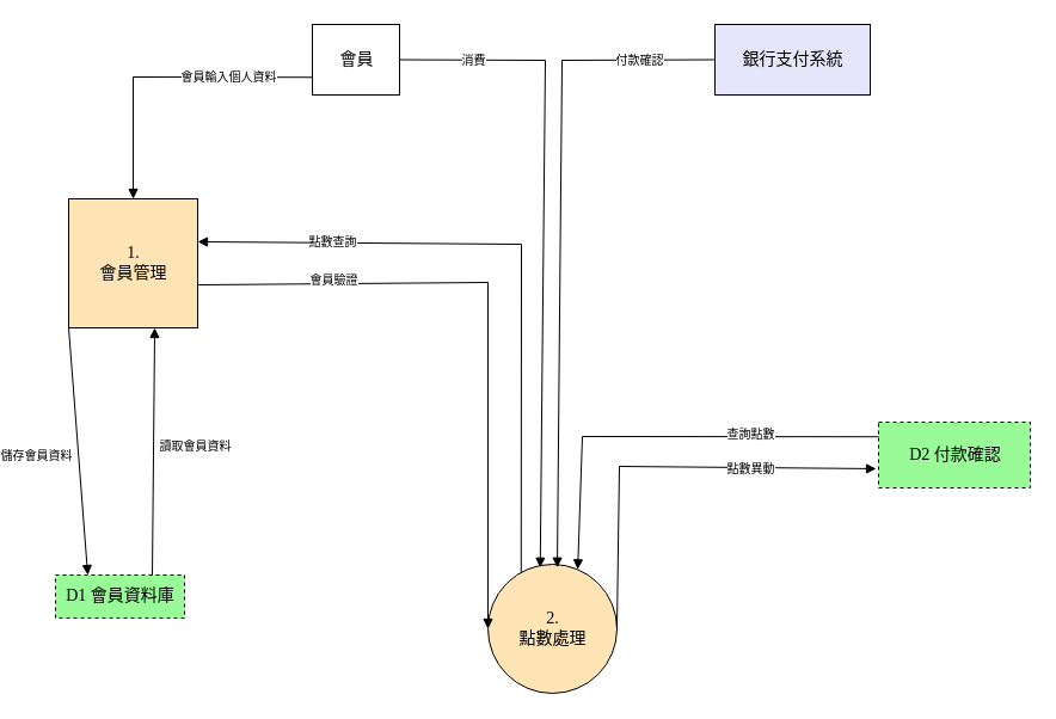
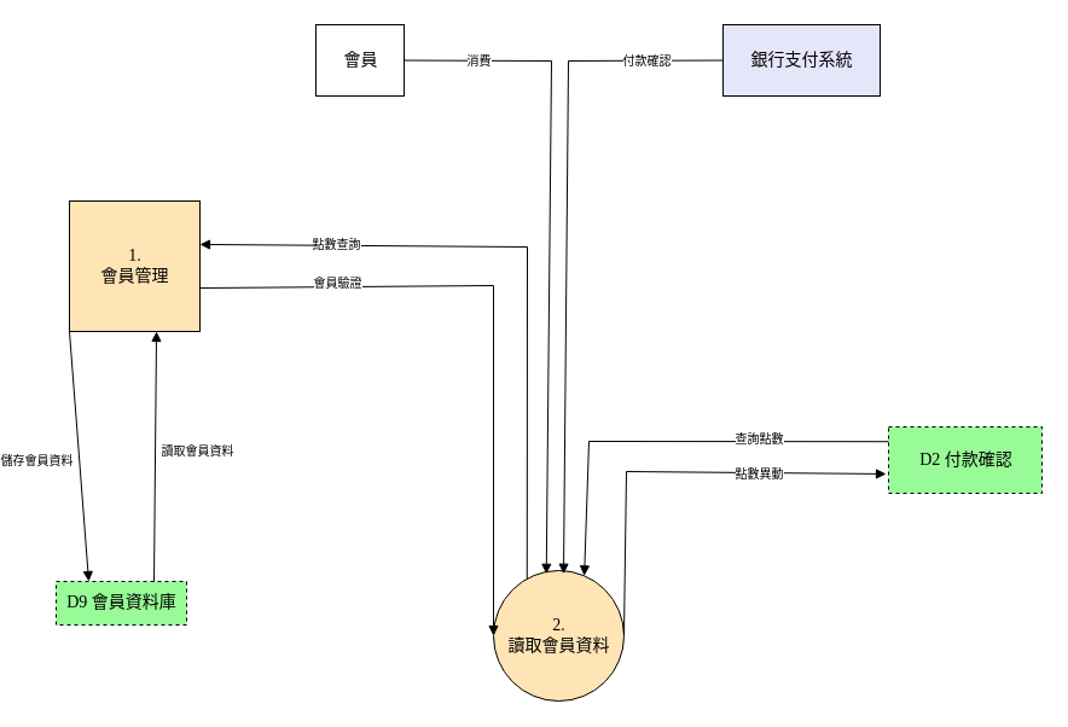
- <mxCell id="8" style="html=1;endArrow=block;dashed=0;endFill=1;startArrow=none;startFill=0;fillColor=black;strokeColor=black;strokeWidth=1;rounded=0;exitX=0;exitY=0.75;entryX=0.5;entryY=0.0;exitDx=0;exitDy=0;" parent="1" source="2" target="3" edge="1"><mxGeometry relative="1" as="geometry"><mxPoint x="279.28" y="50" as="sourcePoint" /><mxPoint x="89" y="151.65" as="targetPoint" /><Array as="points"><mxPoint x="85" y="64" /></Array></mxGeometry></mxCell>
- <mxCell id="9" value="&lt;font face=&quot;Microsoft JhengHei&quot;&gt;&lt;span style=&quot;font-size: 10px;&quot;&gt;會員輸入個人資料&lt;/span&gt;&lt;/font&gt;" style="edgeLabel;html=1;align=center;verticalAlign=bottom;resizable=0;points=[];" parent="8" vertex="1" connectable="0"><mxGeometry relative="1" as="geometry"><mxPoint x="55" y="8" as="offset" /></mxGeometry></mxCell>
- <mxCell id="6" value="&lt;font style='font-size: 14.0px;' face='Microsoft JhengHei' color='#000000'&gt;D1 會員資料庫&lt;/font&gt;" style="verticalAlign=middle;html=1;rounded=0;labelBackgroundColor=none;strokeColor=black;fillColor=#98fb98;strokeWidth=1;dashed=1;" parent="1" vertex="1"><mxGeometry x="20" y="481" width="108" height="36" as="geometry" /></mxCell>
+ <mxCell id="6" value="&lt;font style='font-size: 14.0px;' face='Microsoft JhengHei' color='#000000'&gt;D9 會員資料庫&lt;/font&gt;" style="verticalAlign=middle;html=1;rounded=0;labelBackgroundColor=none;strokeColor=black;fillColor=#98fb98;strokeWidth=1;dashed=1;" parent="1" vertex="1"><mxGeometry x="20" y="481" width="108" height="36" as="geometry" /></mxCell>
- <mxCell id="4" value="&lt;font style='font-size: 14.0px;' face='Microsoft JhengHei' color='#000000'&gt;2.&lt;br/&gt;點數處理&lt;/font&gt;" style="ellipse;aspect=fixed;verticalAlign=middle;html=1;rounded=0;labelBackgroundColor=none;strokeColor=black;fillColor=#ffe4b5;strokeWidth=1;dashed=0;" parent="1" vertex="1"><mxGeometry x="382" y="472" width="108" height="108" as="geometry" /></mxCell>
+ <mxCell id="4" value="&lt;font style='font-size: 14.0px;' face='Microsoft JhengHei' color='#000000'&gt;2.&lt;br/&gt;讀取會員資料&lt;/font&gt;" style="ellipse;aspect=fixed;verticalAlign=middle;html=1;rounded=0;labelBackgroundColor=none;strokeColor=black;fillColor=#ffe4b5;strokeWidth=1;dashed=0;" parent="1" vertex="1"><mxGeometry x="382" y="472" width="108" height="108" as="geometry" /></mxCell>
